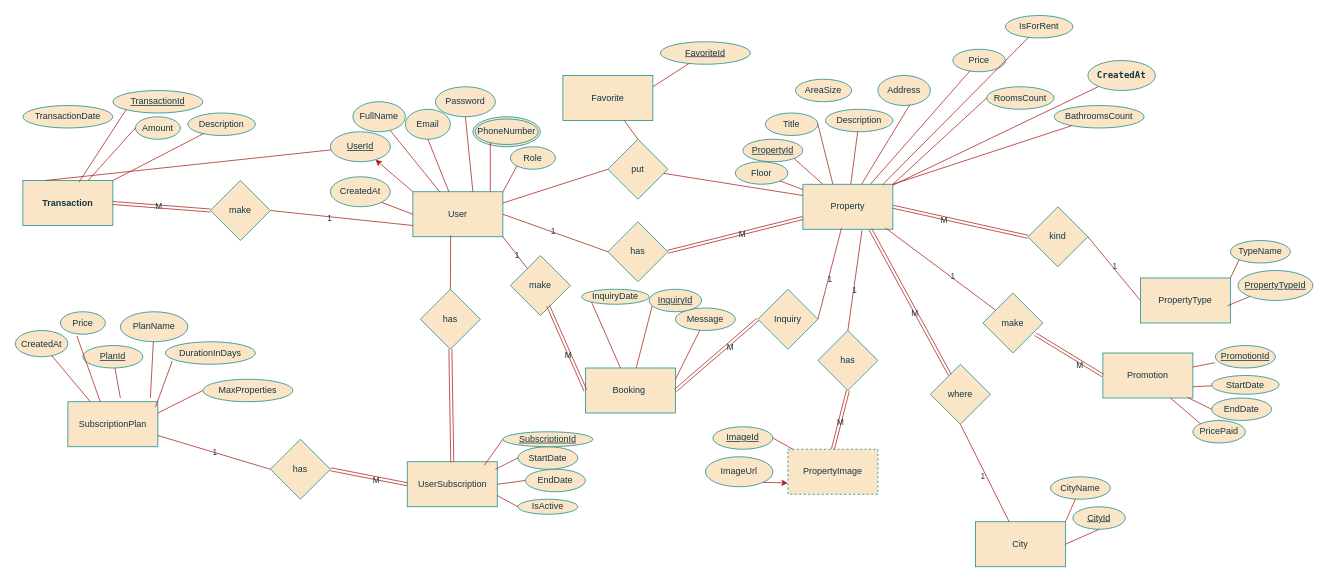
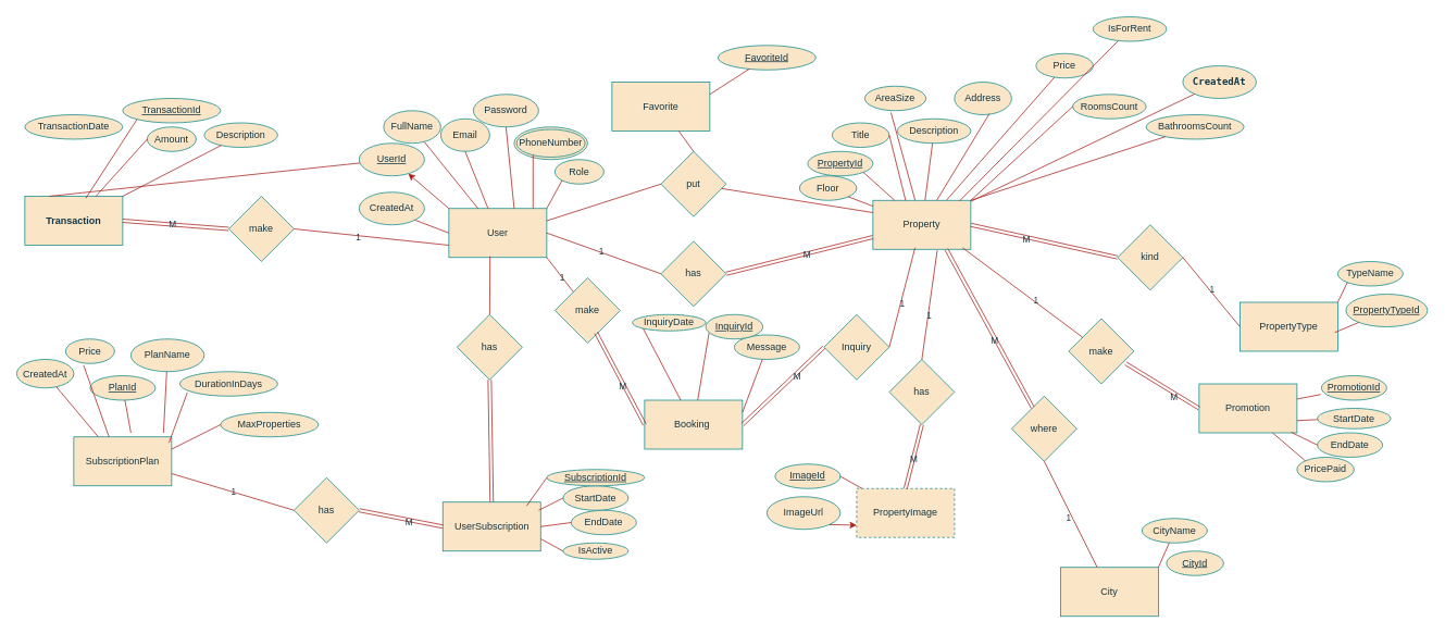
+ <mxCell id="30" value="" style="endArrow=none;html=1;rounded=0;entryX=0.427;entryY=1.073;entryDx=0;entryDy=0;entryPerimeter=0;labelBackgroundColor=none;strokeColor=#A8201A;fontColor=default;" edge="1" parent="1" source="17" target="22"><mxGeometry width="50" height="50" relative="1" as="geometry"><mxPoint x="840" y="405" as="sourcePoint" /><mxPoint x="890" y="355" as="targetPoint" /></mxGeometry></mxCell>
- <mxCell id="50" value="Booking&amp;nbsp;" style="rounded=0;whiteSpace=wrap;html=1;labelBackgroundColor=none;fillColor=#FAE5C7;strokeColor=#0F8B8D;fontColor=#143642;" vertex="1" parent="1"><mxGeometry x="780" y="490" width="120" height="60" as="geometry" /></mxCell>
+ <mxCell id="50" value="Booking&amp;nbsp;" style="rounded=0;whiteSpace=wrap;html=1;labelBackgroundColor=none;fillColor=#FAE5C7;strokeColor=#0F8B8D;fontColor=#143642;" vertex="1" parent="1"><mxGeometry x="790" y="490" width="120" height="60" as="geometry" /></mxCell>
- <mxCell id="48" value="" style="endArrow=none;html=1;rounded=0;exitX=1;exitY=0.5;exitDx=0;exitDy=0;entryX=0.5;entryY=1;entryDx=0;entryDy=0;labelBackgroundColor=none;strokeColor=#A8201A;fontColor=default;" edge="1" parent="1" source="45" target="47"><mxGeometry width="50" height="50" relative="1" as="geometry"><mxPoint x="1340" y="565" as="sourcePoint" /><mxPoint x="1390" y="515" as="targetPoint" /></mxGeometry></mxCell>
